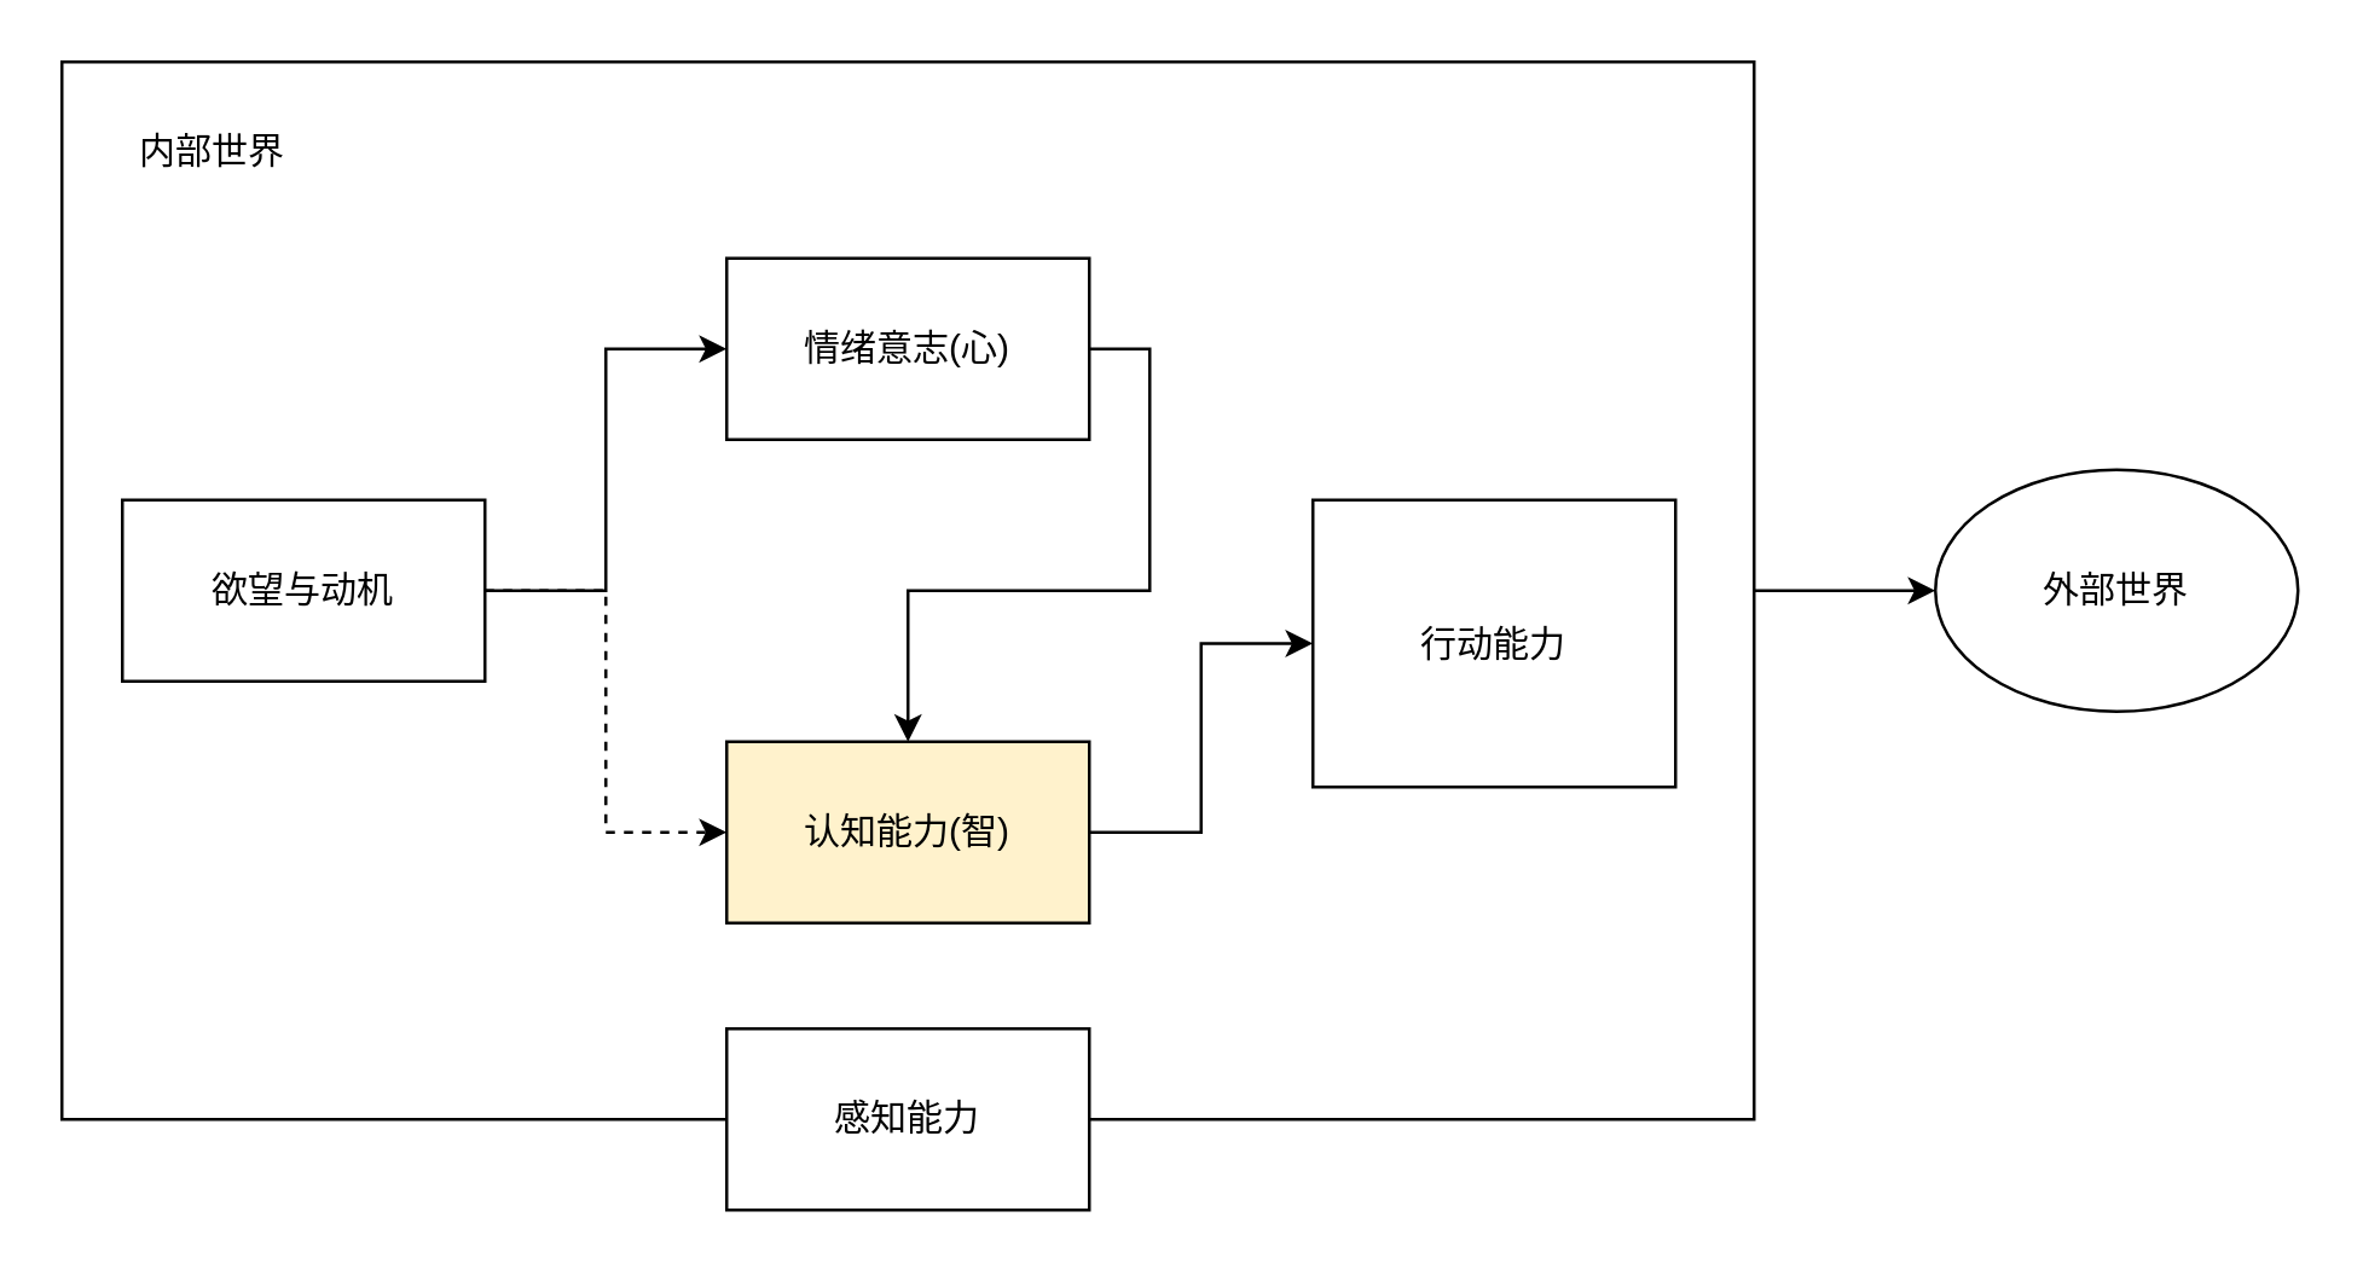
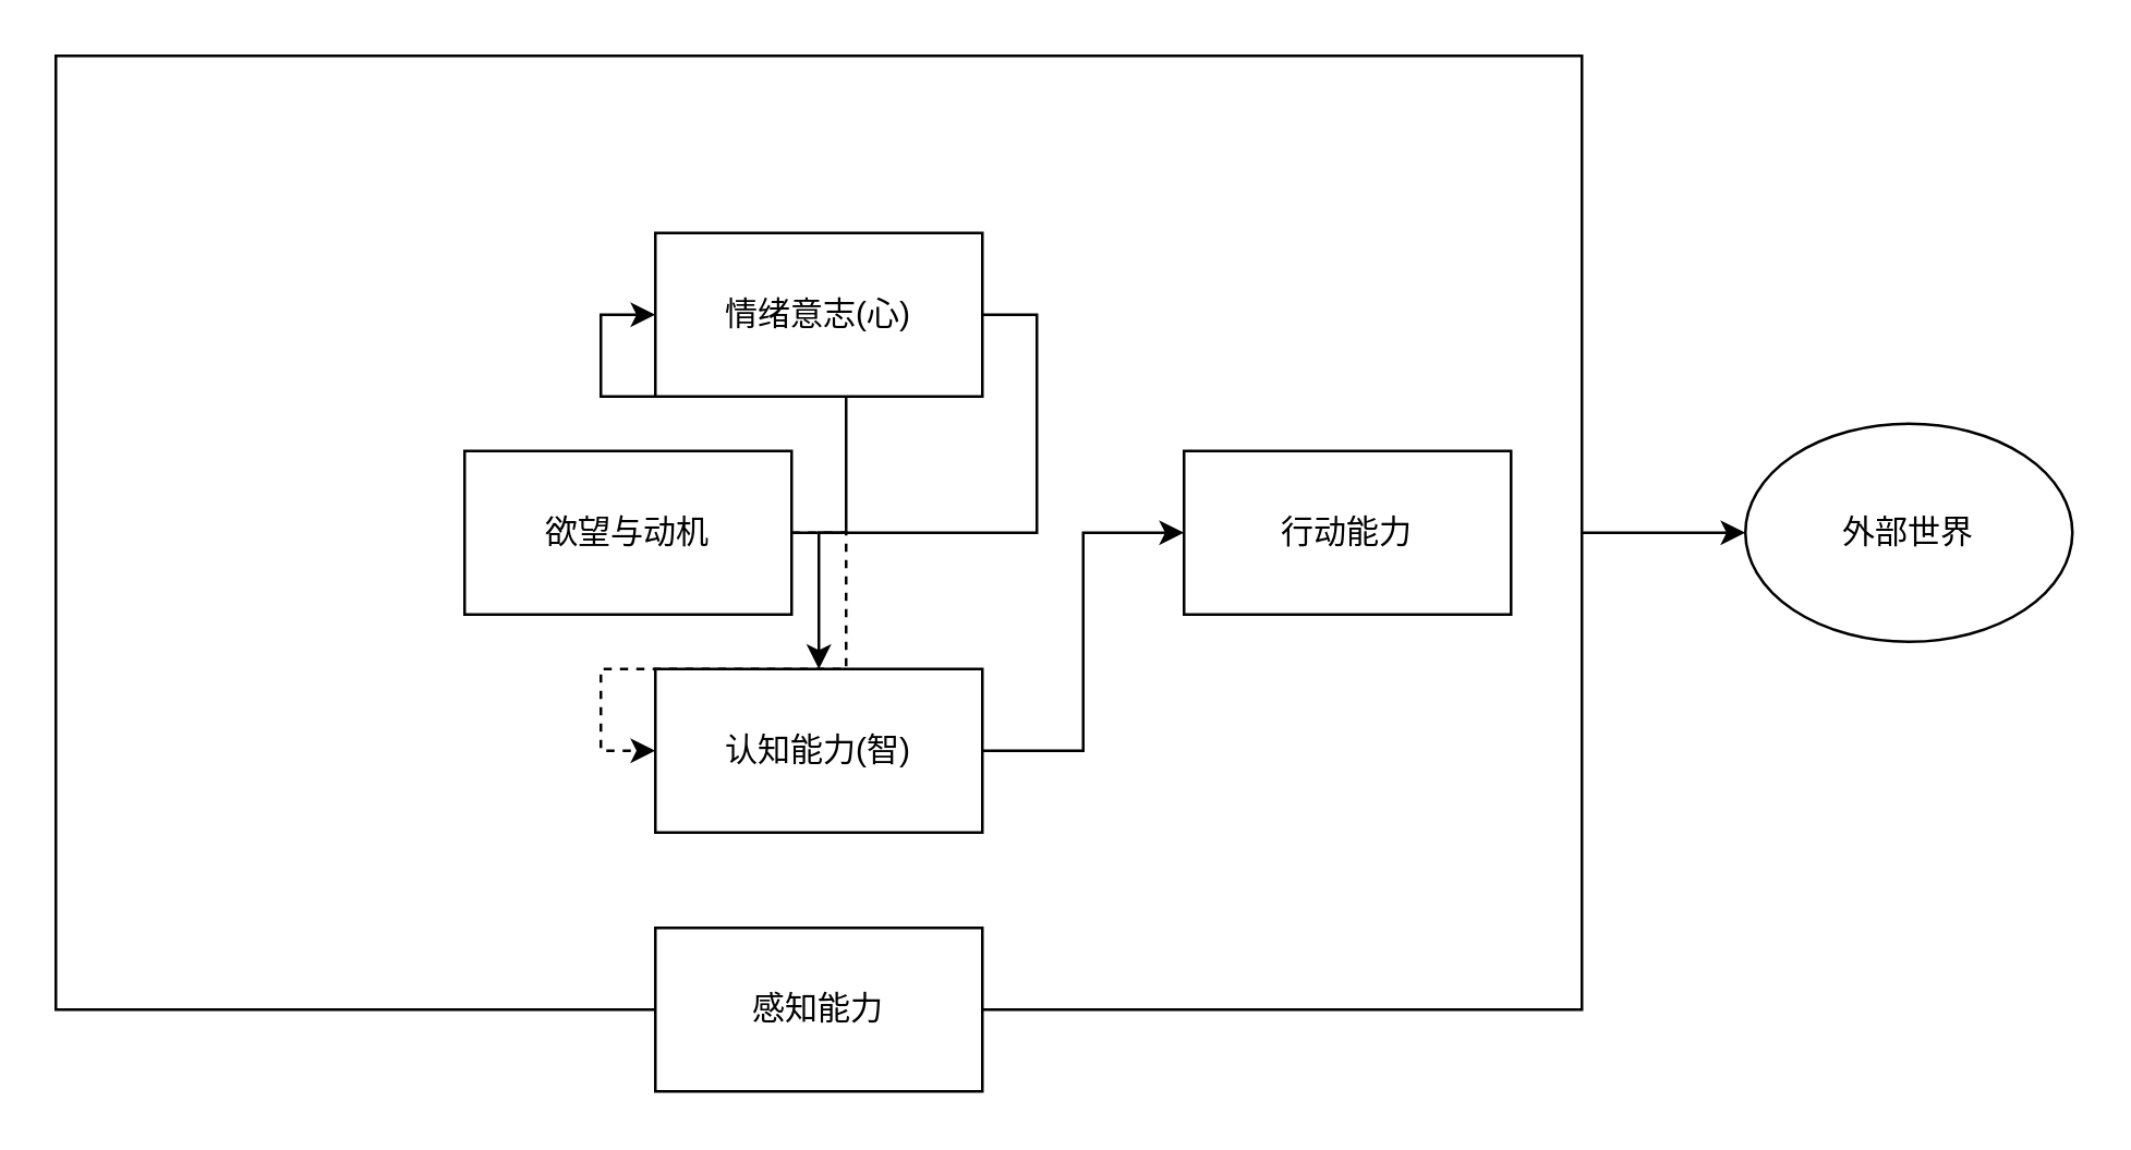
- <mxCell id="12" value="内部世界" style="text;html=1;strokeColor=none;fillColor=none;align=center;verticalAlign=middle;whiteSpace=wrap;rounded=0;" vertex="1" parent="1"><mxGeometry x="40" y="35" width="60" height="30" as="geometry" /></mxCell>
- <mxCell id="6" value="欲望与动机" style="rounded=0;whiteSpace=wrap;html=1;" vertex="1" parent="1"><mxGeometry x="40" y="165" width="120" height="60" as="geometry" /></mxCell>
+ <mxCell id="6" value="欲望与动机" style="rounded=0;whiteSpace=wrap;html=1;" vertex="1" parent="1"><mxGeometry x="170" y="165" width="120" height="60" as="geometry" /></mxCell>
- <mxCell id="11" value="行动能力" style="rounded=0;whiteSpace=wrap;html=1;" vertex="1" parent="1"><mxGeometry x="434" y="165" width="120" height="95" as="geometry" /></mxCell>
+ <mxCell id="11" value="行动能力" style="rounded=0;whiteSpace=wrap;html=1;" vertex="1" parent="1"><mxGeometry x="434" y="165" width="120" height="60" as="geometry" /></mxCell>
- <mxCell id="10" value="认知能力(智)" style="rounded=0;whiteSpace=wrap;html=1;fillColor=#fff2cc;" vertex="1" parent="1"><mxGeometry x="240" y="245" width="120" height="60" as="geometry" /></mxCell>
+ <mxCell id="10" value="认知能力(智)" style="rounded=0;whiteSpace=wrap;html=1;" vertex="1" parent="1"><mxGeometry x="240" y="245" width="120" height="60" as="geometry" /></mxCell>
